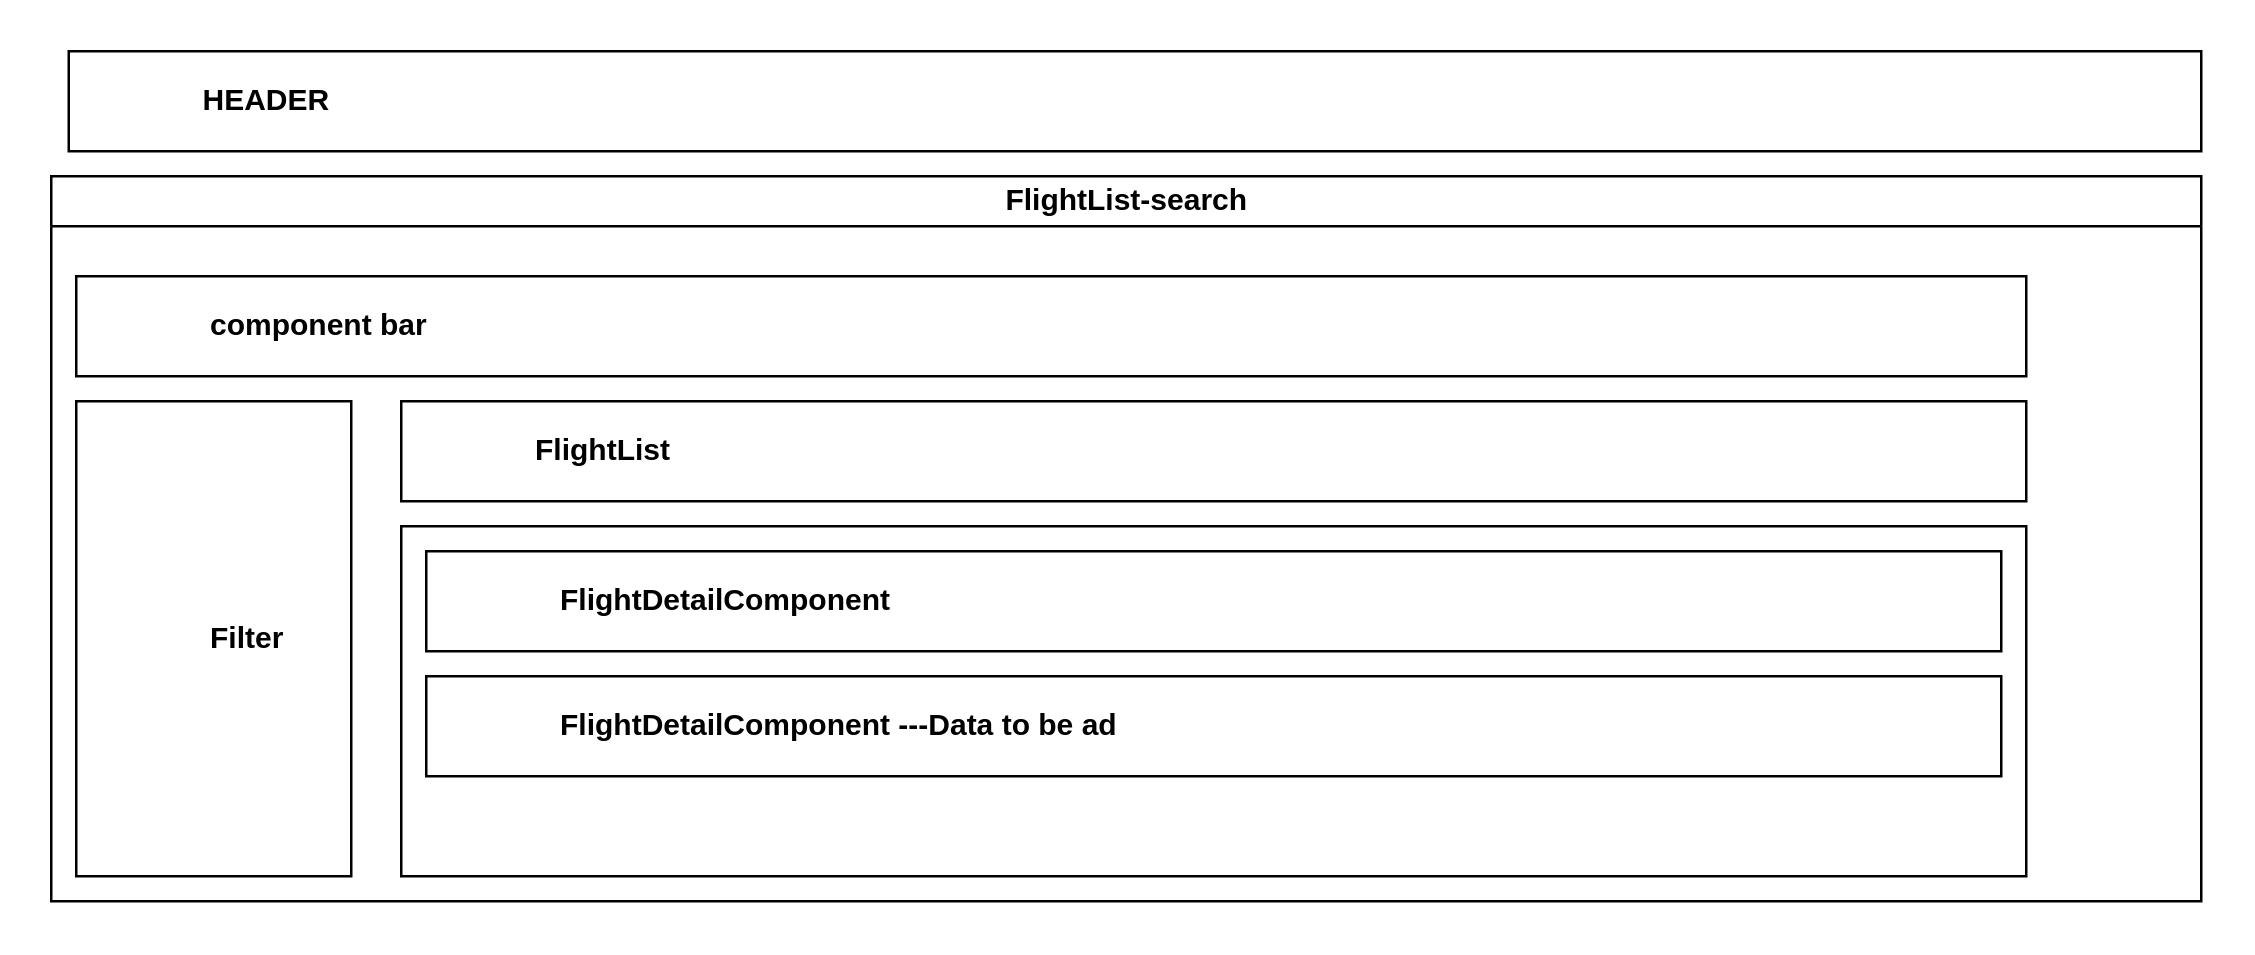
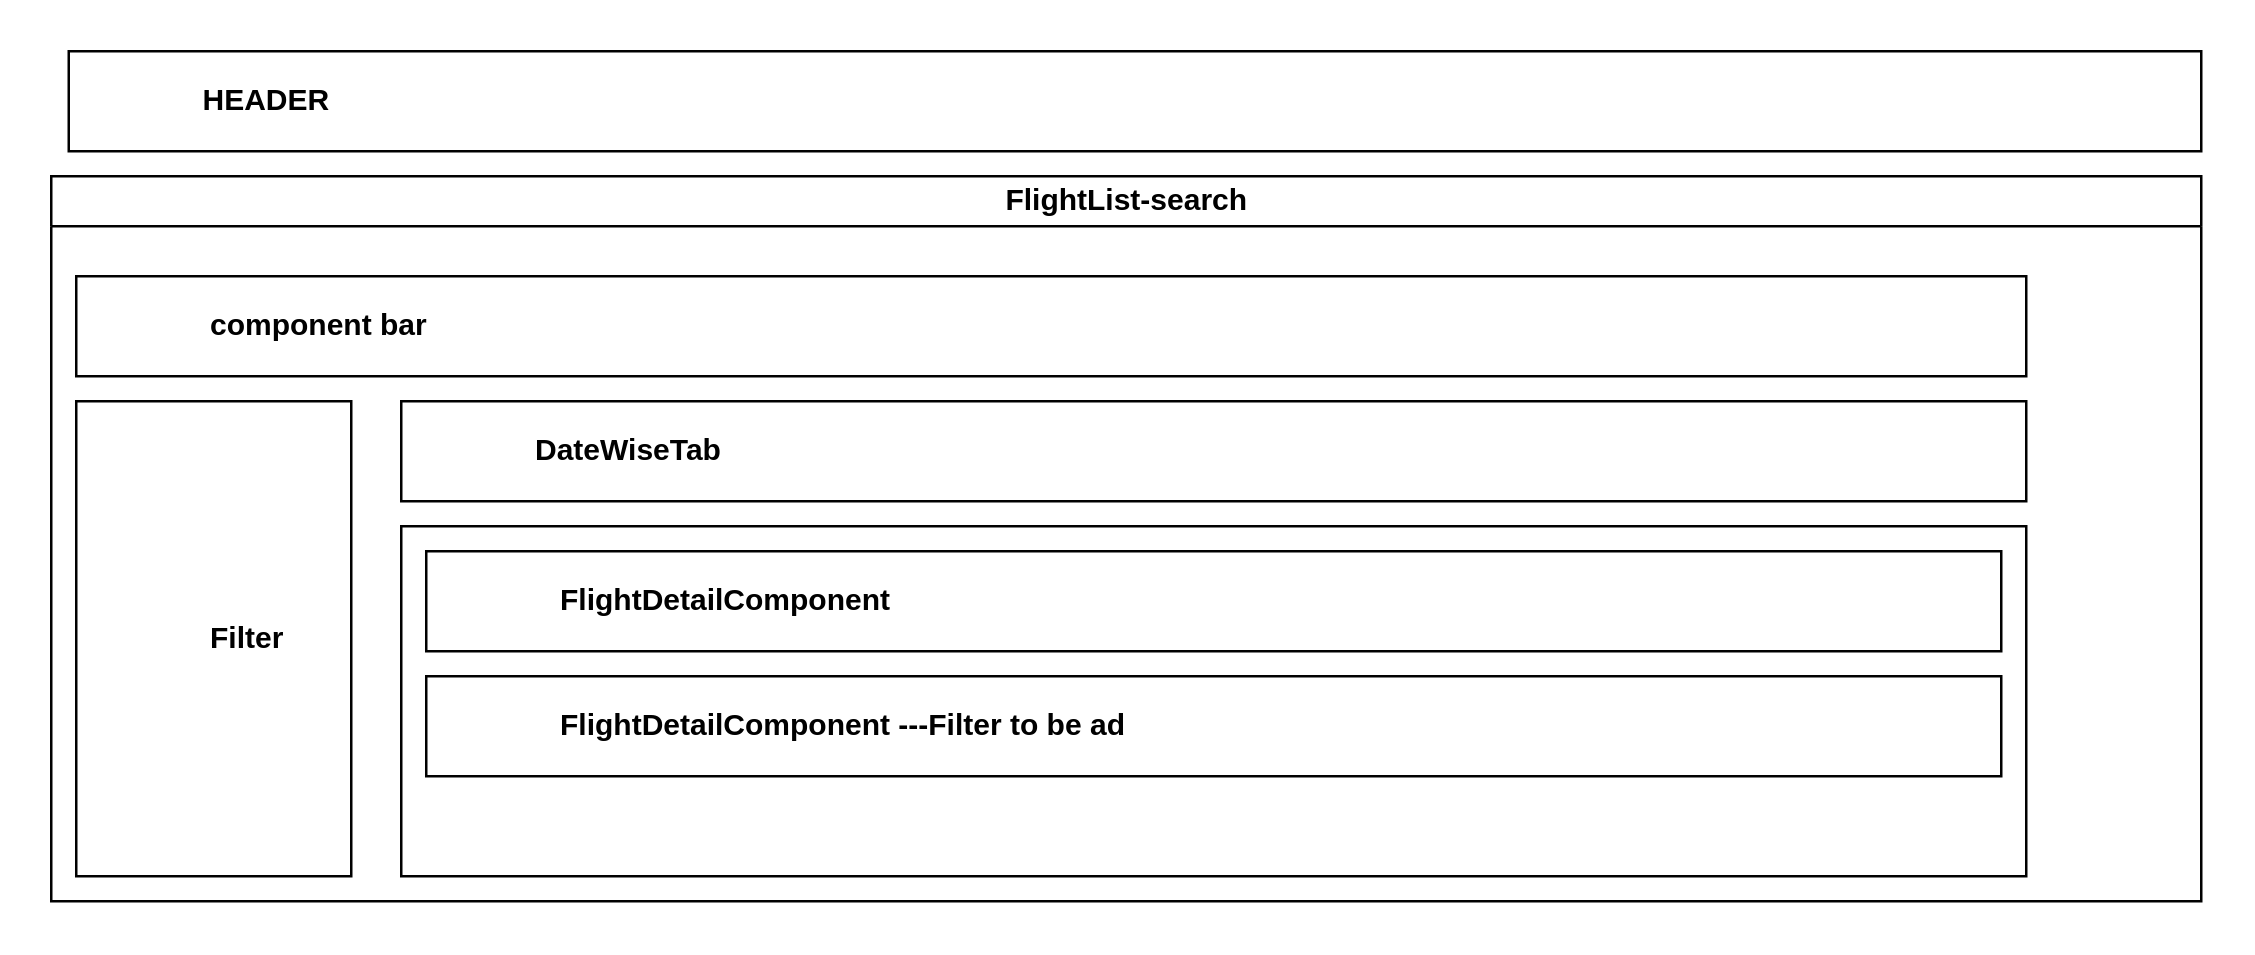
- <mxCell id="6" value="FlightList" style="label;image=https://cdn3.iconfinder.com/data/icons/user-avatars-1/512/users-3-128.png;whiteSpace=wrap;html=1;rounded=0;glass=0;treeMoving=1;treeFolding=1;" vertex="1" parent="2"><mxGeometry x="140" y="90" width="650" height="40" as="geometry" /></mxCell>
+ <mxCell id="6" value="DateWiseTab" style="label;image=https://cdn3.iconfinder.com/data/icons/user-avatars-1/512/users-3-128.png;whiteSpace=wrap;html=1;rounded=0;glass=0;treeMoving=1;treeFolding=1;" vertex="1" parent="2"><mxGeometry x="140" y="90" width="650" height="40" as="geometry" /></mxCell>
- <mxCell id="8" value="FlightDetailComponent ---Data to be ad" style="label;image=https://cdn3.iconfinder.com/data/icons/user-avatars-1/512/users-3-128.png;whiteSpace=wrap;html=1;rounded=0;glass=0;treeMoving=1;treeFolding=1;" vertex="1" parent="2"><mxGeometry x="150" y="200" width="630" height="40" as="geometry" /></mxCell>
+ <mxCell id="8" value="FlightDetailComponent ---Filter to be ad" style="label;image=https://cdn3.iconfinder.com/data/icons/user-avatars-1/512/users-3-128.png;whiteSpace=wrap;html=1;rounded=0;glass=0;treeMoving=1;treeFolding=1;" vertex="1" parent="2"><mxGeometry x="150" y="200" width="630" height="40" as="geometry" /></mxCell>
